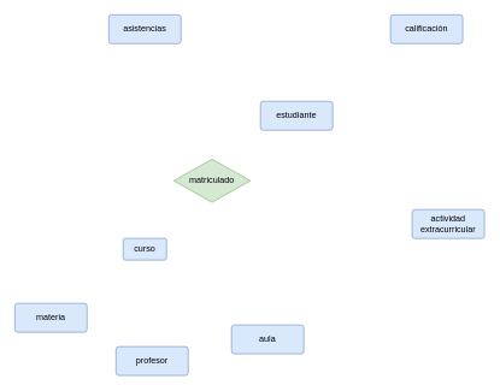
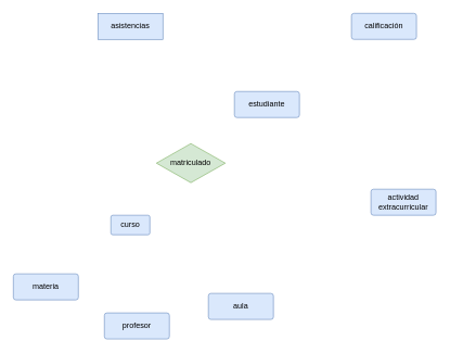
- <mxCell id="8" value="asistencias" style="rounded=1;arcSize=10;whiteSpace=wrap;html=1;align=center;fillColor=#dae8fc;strokeColor=#6c8ebf;" vertex="1" parent="1"><mxGeometry x="150" y="20" width="100" height="40" as="geometry" /></mxCell>
+ <mxCell id="8" value="asistencias" style="arcSize=10;whiteSpace=wrap;html=1;align=center;fillColor=#dae8fc;strokeColor=#6c8ebf;rounded=0;" vertex="1" parent="1"><mxGeometry x="150" y="20" width="100" height="40" as="geometry" /></mxCell>
